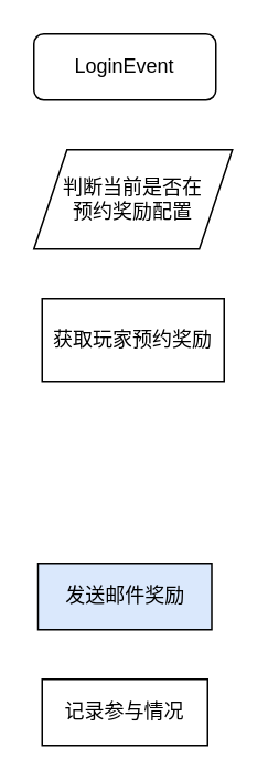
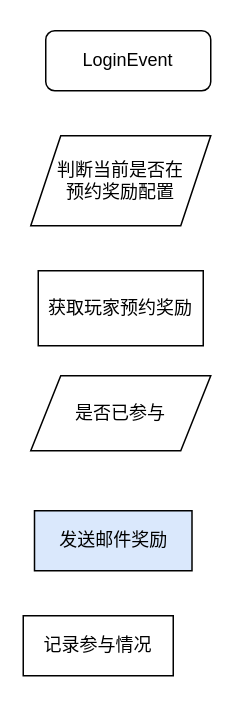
- <mxCell id="2" value="LoginEvent" style="rounded=1;whiteSpace=wrap;html=1;" vertex="1" parent="1"><mxGeometry x="20" y="20" width="110" height="40" as="geometry" /></mxCell>
+ <mxCell id="2" value="LoginEvent" style="rounded=1;whiteSpace=wrap;html=1;" vertex="1" parent="1"><mxGeometry x="30" y="20" width="110" height="40" as="geometry" /></mxCell>
+ <mxCell id="5" value="是否已参与" style="shape=parallelogram;perimeter=parallelogramPerimeter;whiteSpace=wrap;html=1;fixedSize=1;" vertex="1" parent="1"><mxGeometry x="20" y="250" width="120" height="50" as="geometry" /></mxCell>
- <mxCell id="7" value="记录参与情况" style="rounded=0;whiteSpace=wrap;html=1;" vertex="1" parent="1"><mxGeometry x="25" y="410" width="100" height="40" as="geometry" /></mxCell>
+ <mxCell id="7" value="记录参与情况" style="rounded=0;whiteSpace=wrap;html=1;" vertex="1" parent="1"><mxGeometry x="15" y="410" width="100" height="40" as="geometry" /></mxCell>
